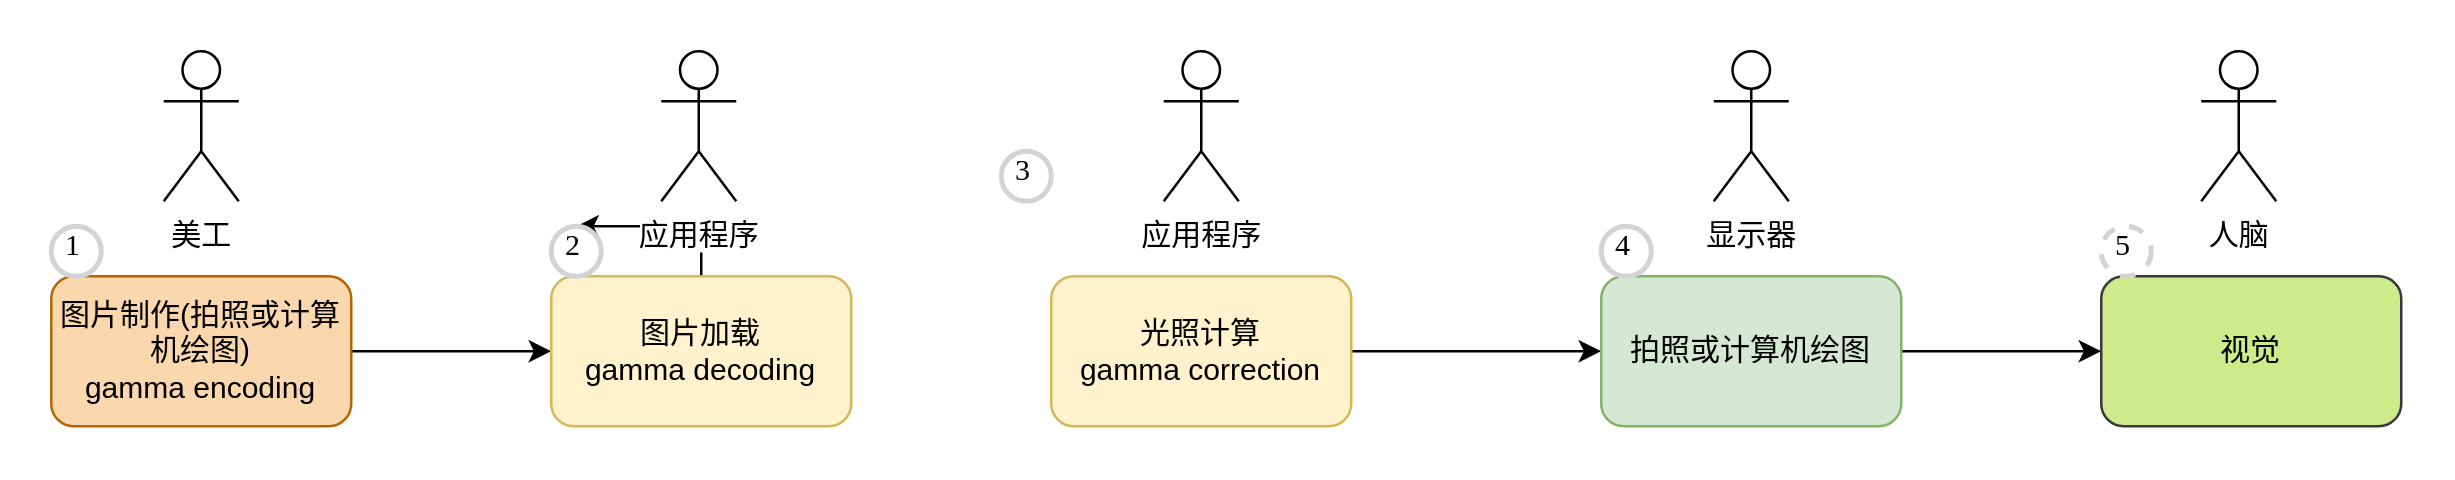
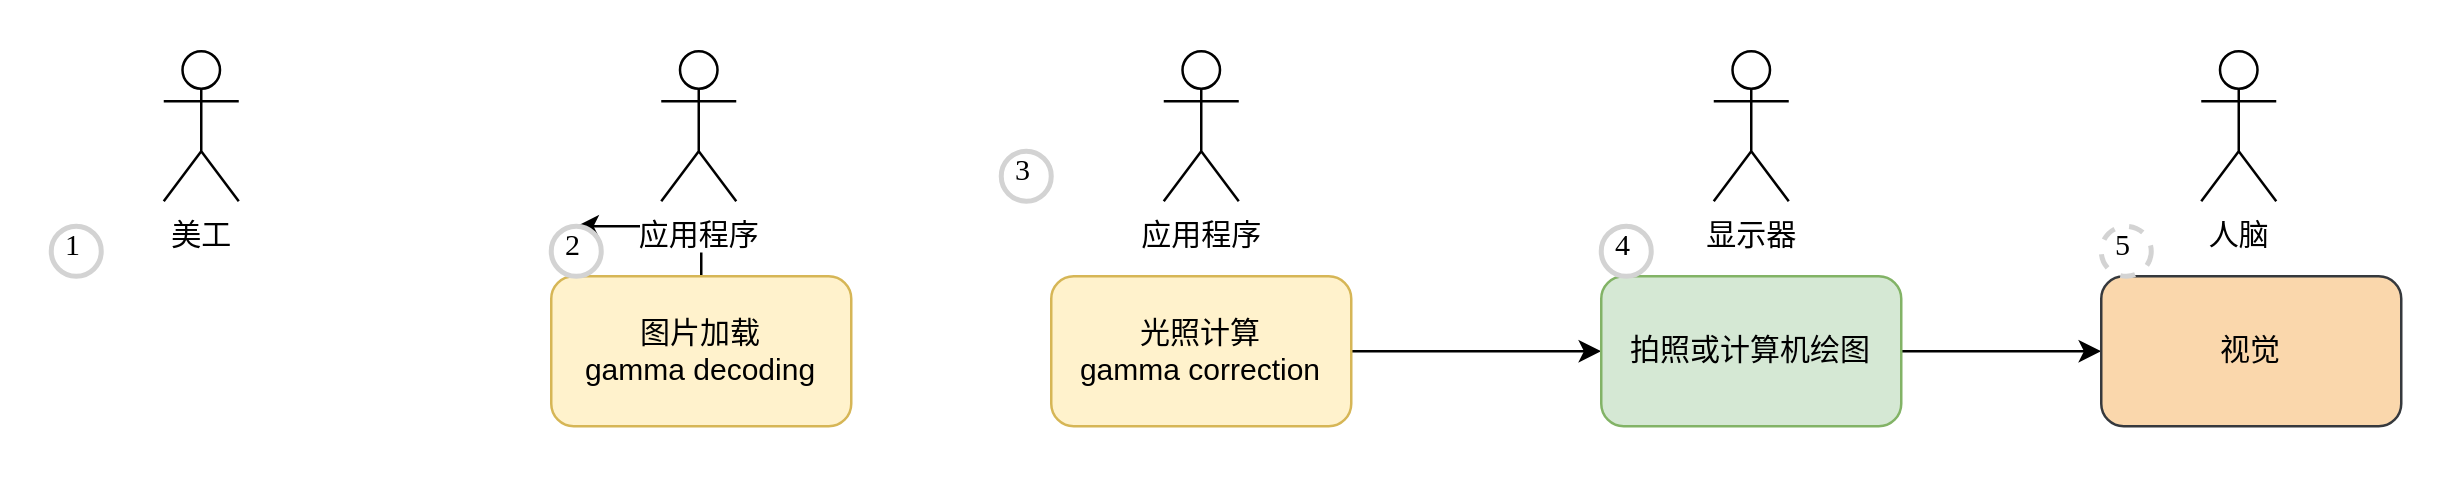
- <mxCell id="3" value="图片制作(拍照或计算机绘图)&lt;br&gt;gamma encoding" style="rounded=1;whiteSpace=wrap;html=1;fillColor=#fad7ac;strokeColor=#b46504;" vertex="1" parent="1"><mxGeometry x="20" y="110" width="120" height="60" as="geometry" /></mxCell>
- <mxCell id="2" value="" style="edgeStyle=orthogonalEdgeStyle;rounded=0;orthogonalLoop=1;jettySize=auto;html=1;" edge="1" parent="1" source="3" target="5"><mxGeometry relative="1" as="geometry" /></mxCell>
- <mxCell id="10" value="视觉" style="rounded=1;whiteSpace=wrap;html=1;fillColor=#cdeb8b;strokeColor=#36393d;" vertex="1" parent="1"><mxGeometry x="840" y="110" width="120" height="60" as="geometry" /></mxCell>
+ <mxCell id="10" value="视觉" style="rounded=1;whiteSpace=wrap;html=1;fillColor=#fad7ac;strokeColor=#36393d;" vertex="1" parent="1"><mxGeometry x="840" y="110" width="120" height="60" as="geometry" /></mxCell>
